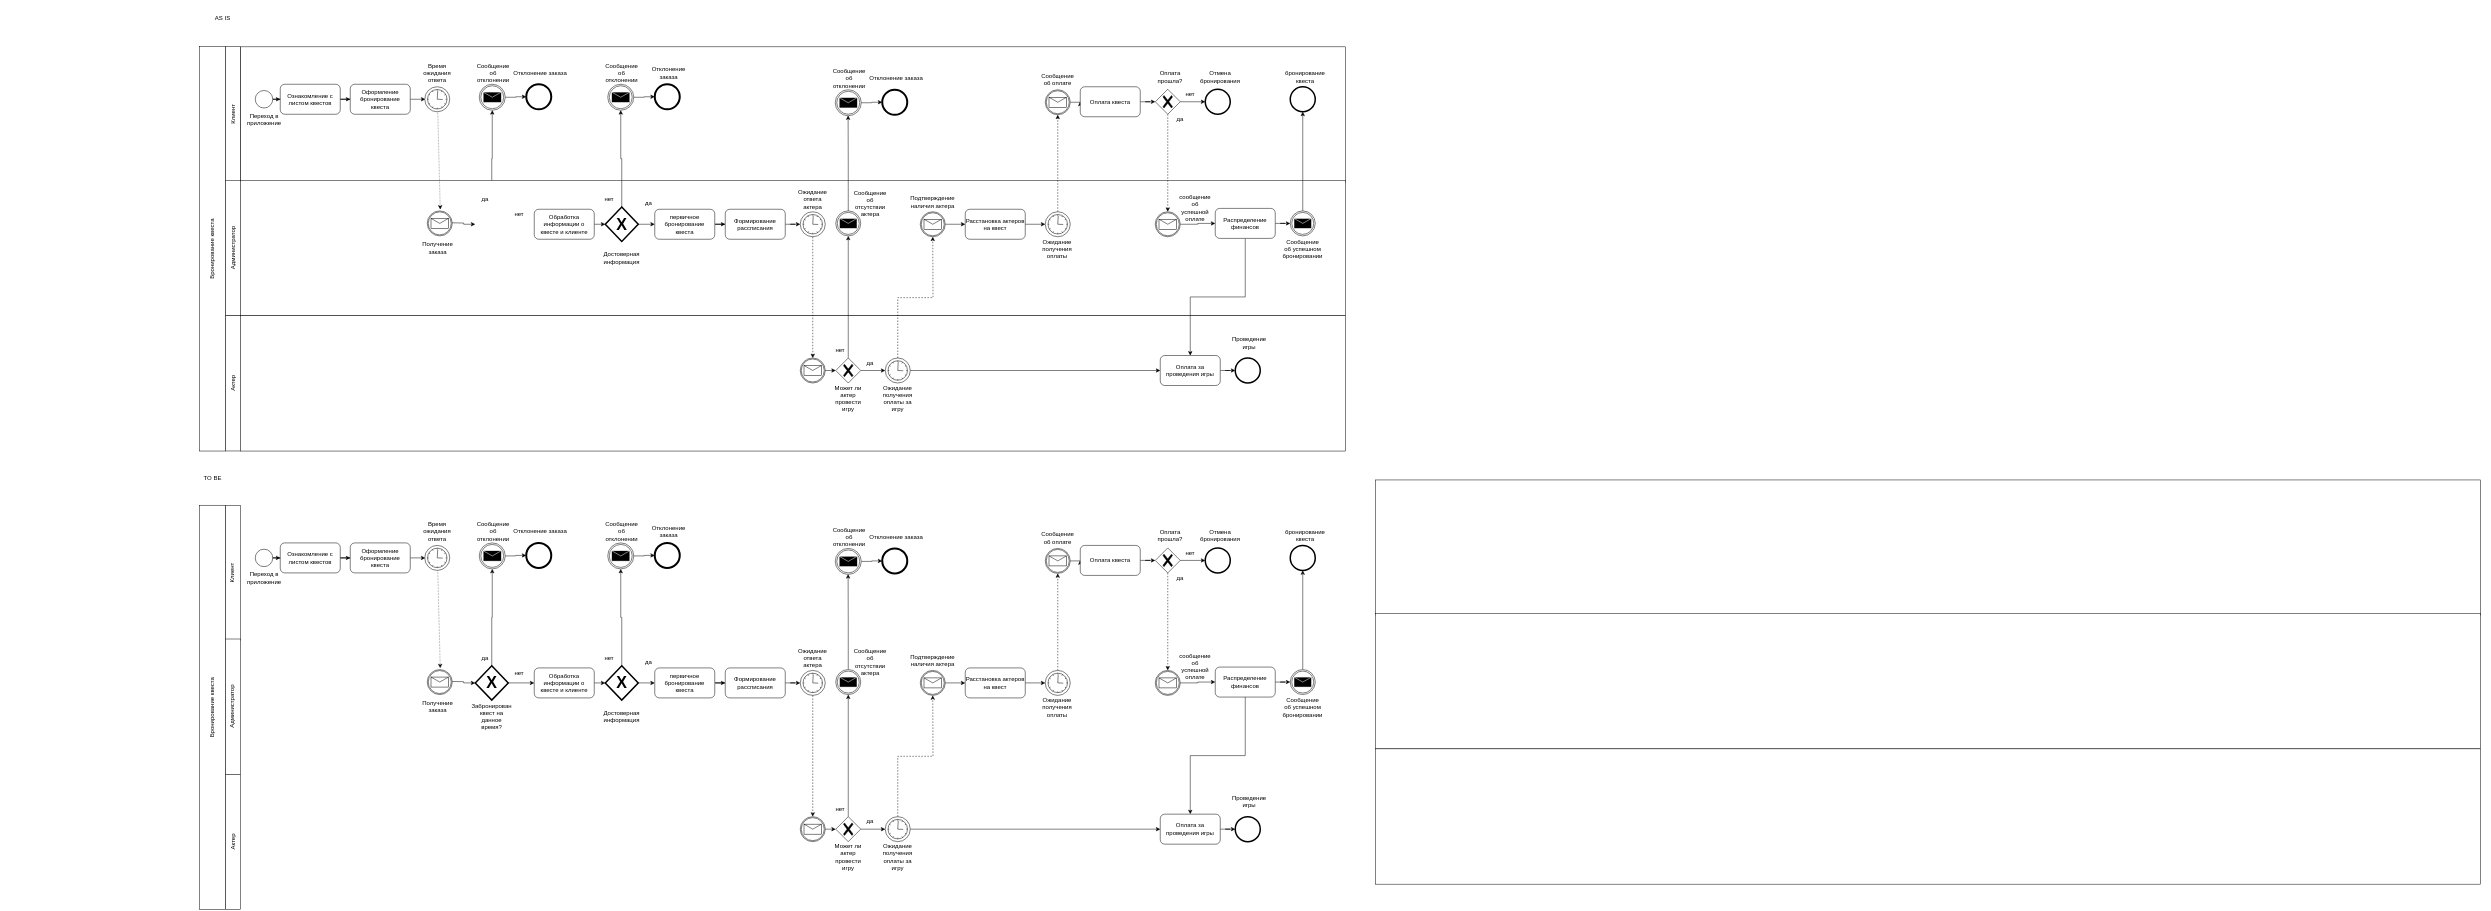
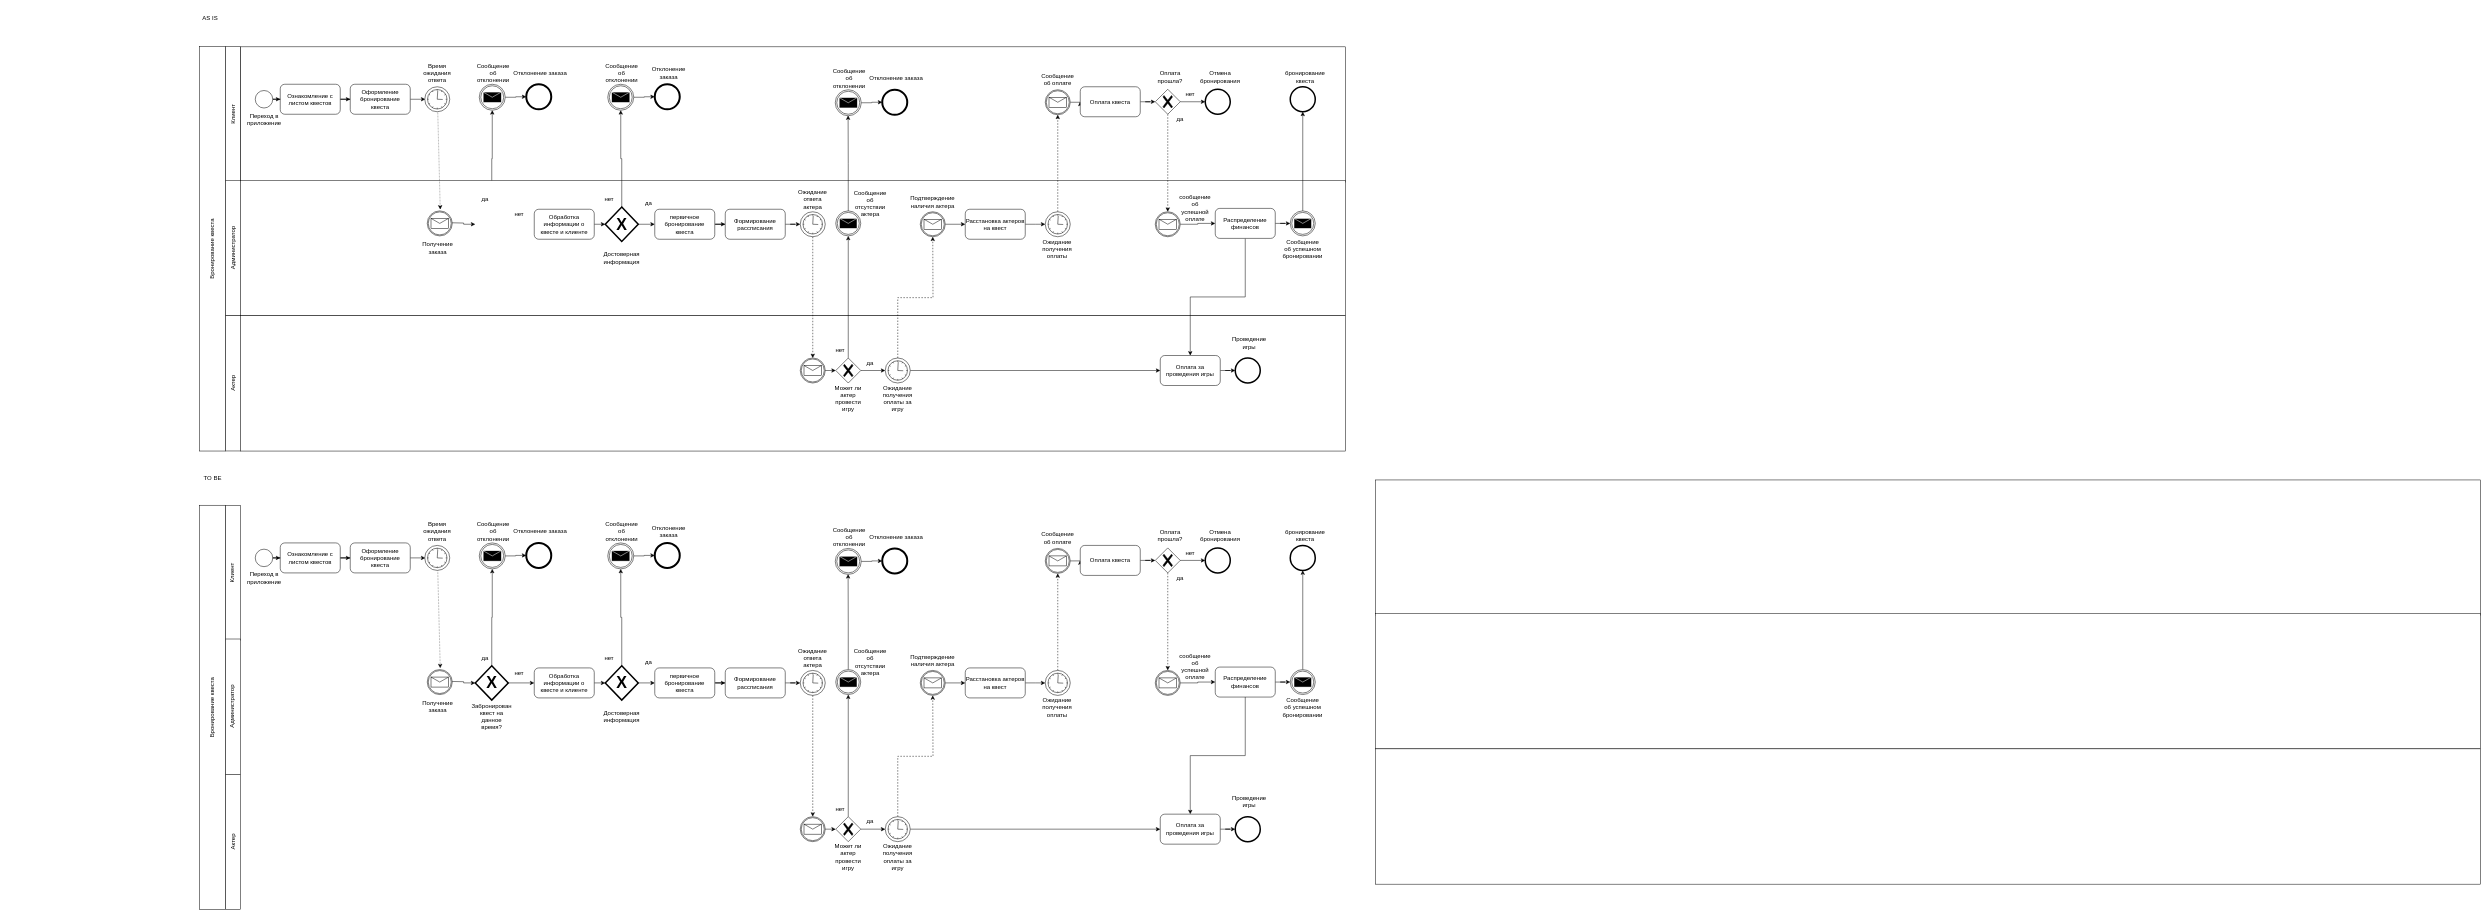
- <mxCell id="216" value="AS IS" style="text;html=1;align=center;verticalAlign=middle;whiteSpace=wrap;rounded=0;" vertex="1" parent="1"><mxGeometry x="415" y="20" width="60" height="30" as="geometry" /></mxCell>
+ <mxCell id="216" value="AS IS" style="text;html=1;align=center;verticalAlign=middle;whiteSpace=wrap;rounded=0;" vertex="1" parent="1"><mxGeometry x="390" y="20" width="60" height="30" as="geometry" /></mxCell>
